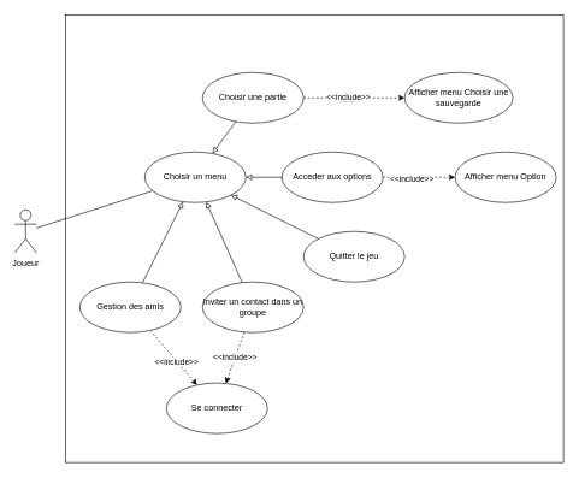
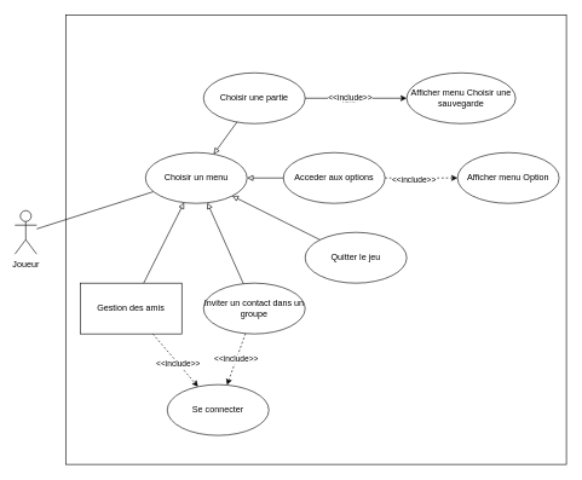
- <mxCell id="9" style="edgeStyle=none;rounded=0;orthogonalLoop=1;jettySize=auto;html=1;endArrow=classic;endFill=1;dashed=1;" parent="1" source="8" target="13" edge="1"><mxGeometry relative="1" as="geometry"><mxPoint x="557.14" y="250.874" as="sourcePoint" /></mxGeometry></mxCell>
+ <mxCell id="9" style="edgeStyle=none;rounded=0;orthogonalLoop=1;jettySize=auto;html=1;endArrow=classic;endFill=1;dashed=0;" parent="1" source="8" target="13" edge="1"><mxGeometry relative="1" as="geometry"><mxPoint x="557.14" y="250.874" as="sourcePoint" /></mxGeometry></mxCell>
- <mxCell id="18" value="Gestion des amis" style="ellipse;whiteSpace=wrap;html=1;" parent="1" vertex="1"><mxGeometry x="110" y="390" width="140" height="70" as="geometry" /></mxCell>
+ <mxCell id="18" value="Gestion des amis" style="whiteSpace=wrap;html=1;rounded=0;" parent="1" vertex="1"><mxGeometry x="110" y="390" width="140" height="70" as="geometry" /></mxCell>
